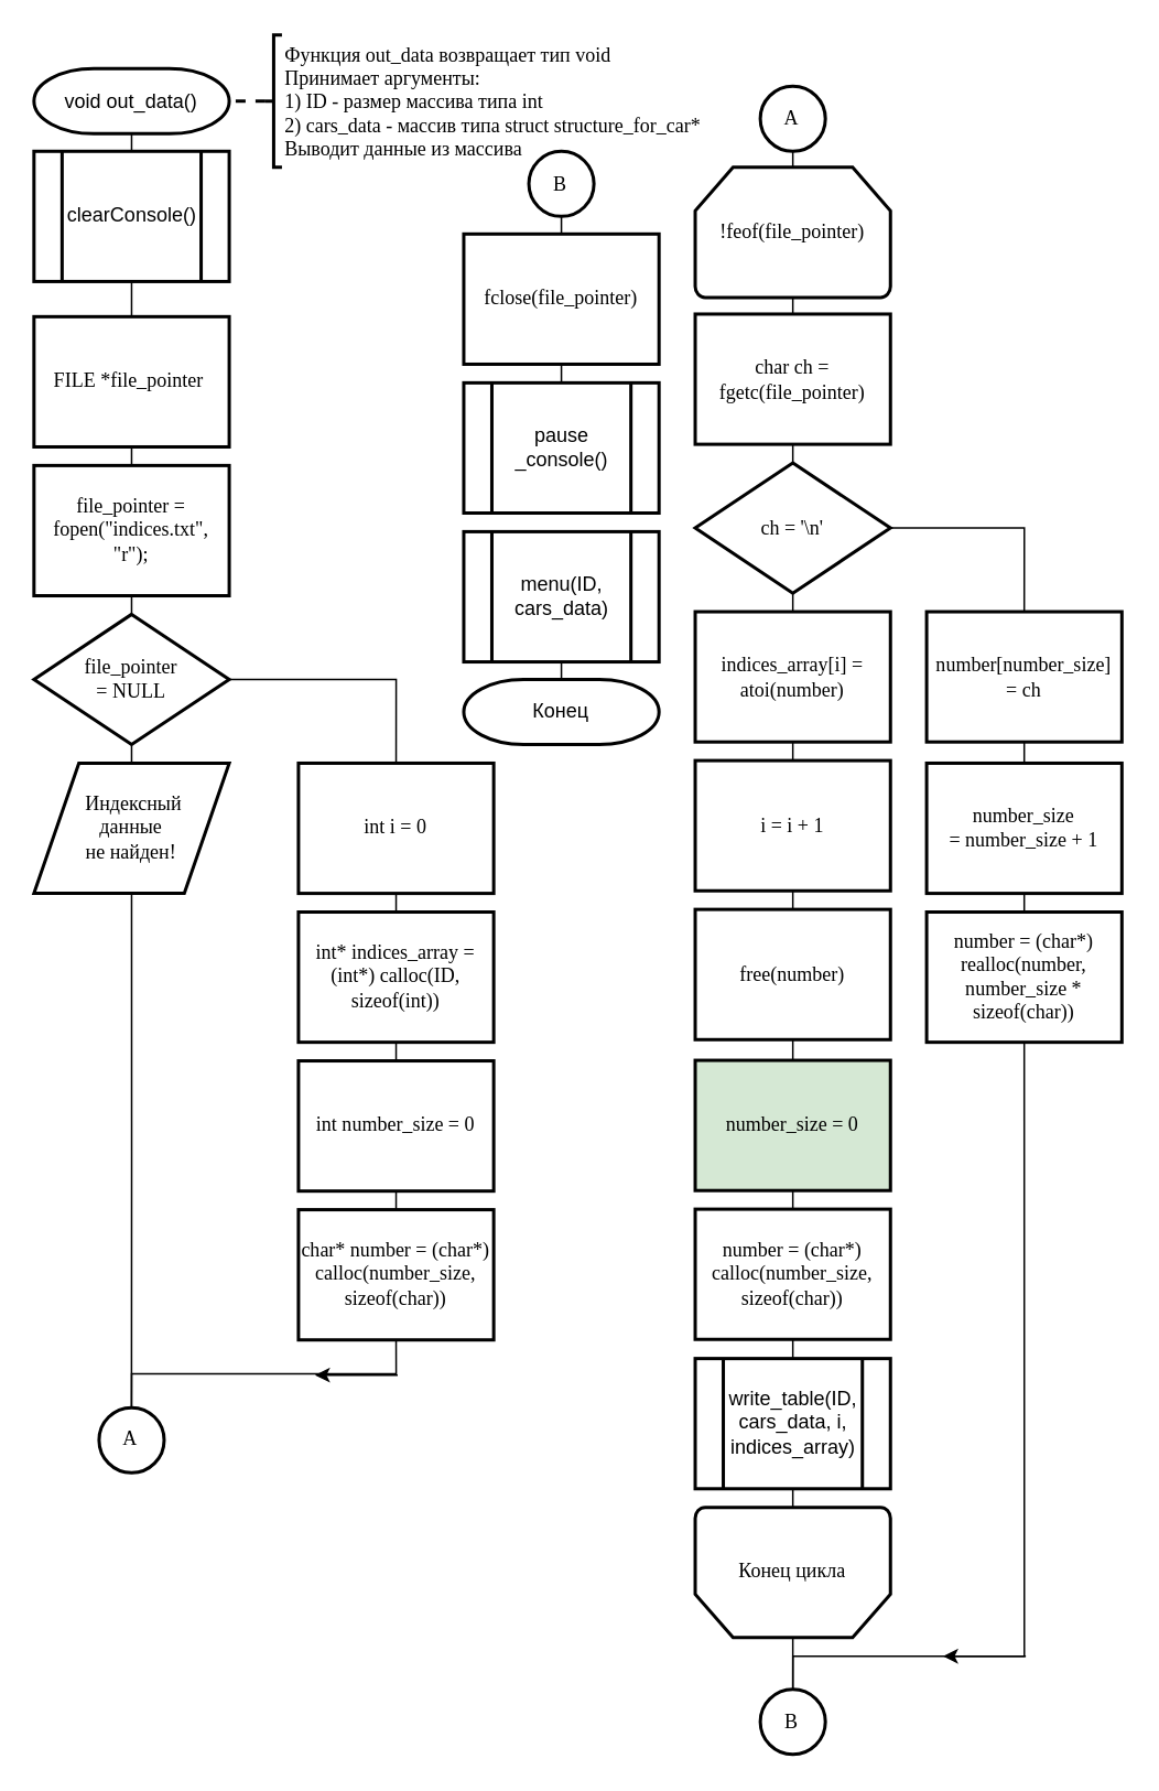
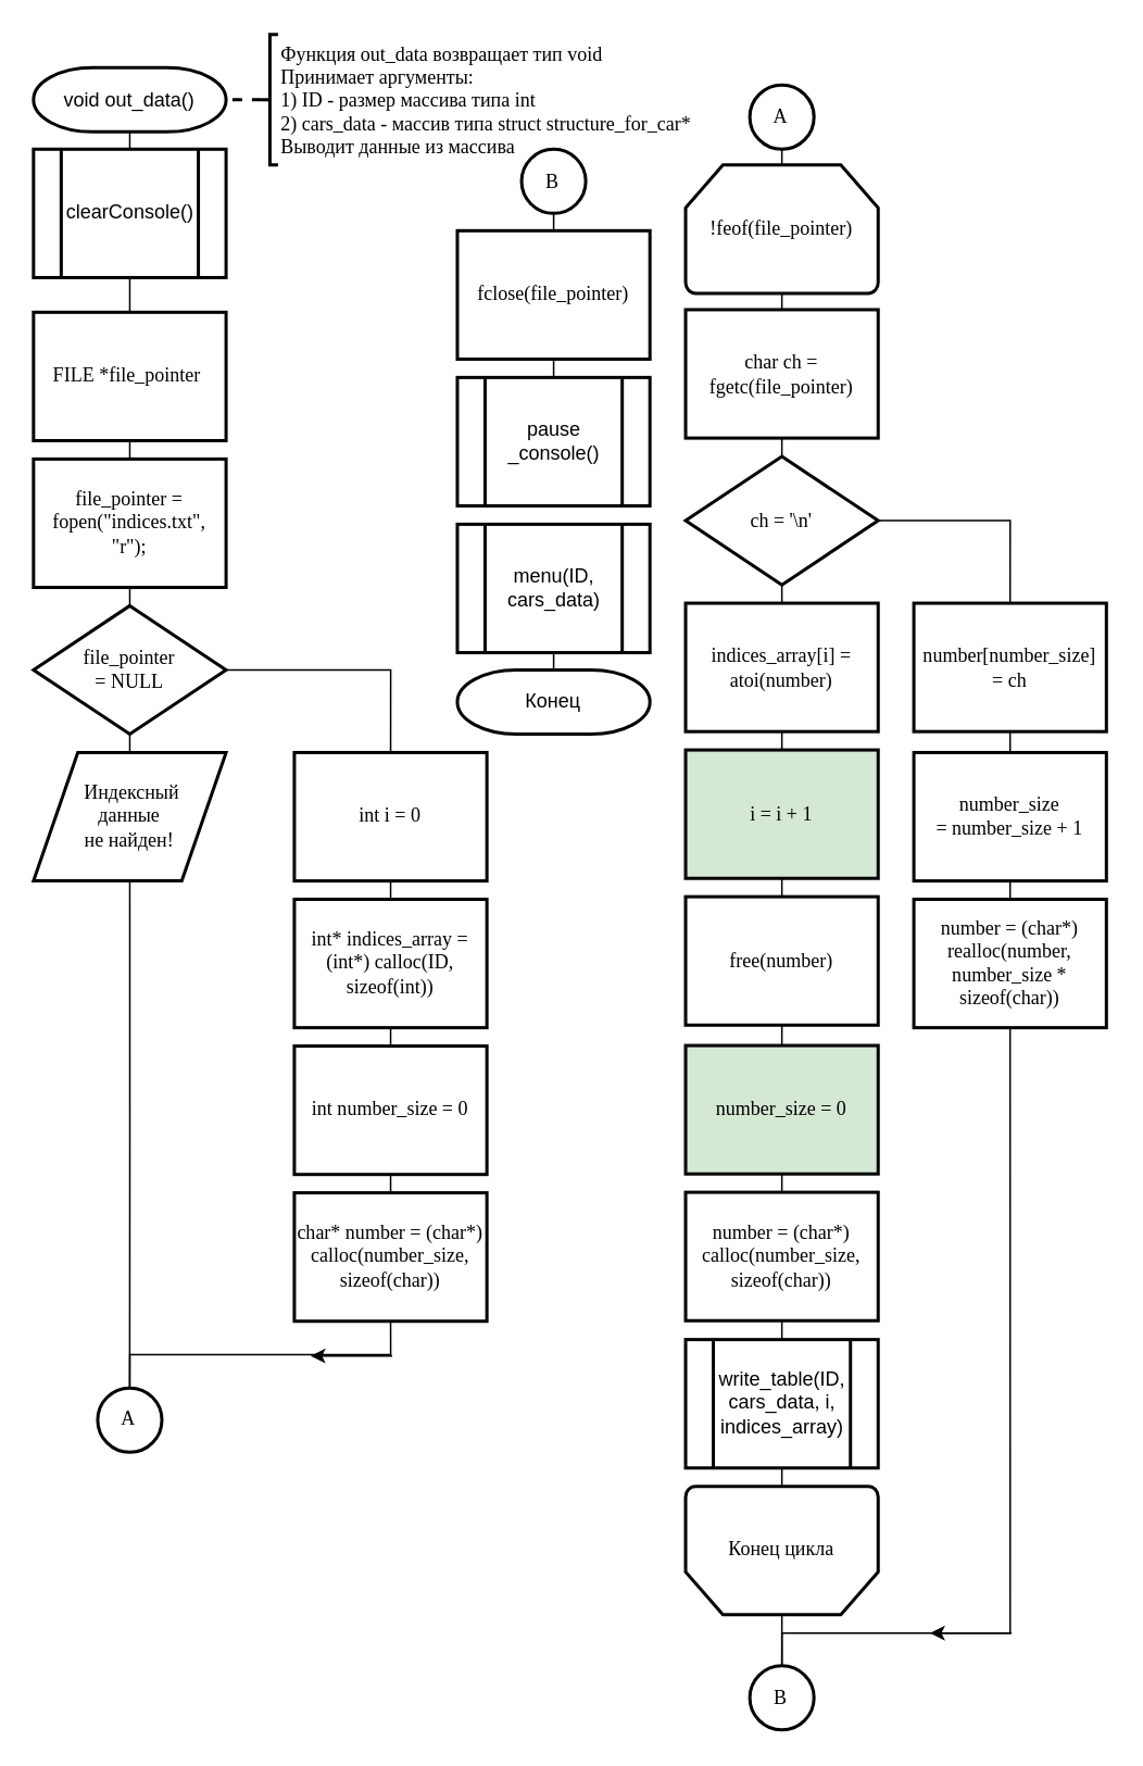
- <mxCell id="35" value="i = i + 1" style="rounded=0;whiteSpace=wrap;html=1;absoluteArcSize=1;arcSize=14;strokeWidth=2;fontFamily=Times New Roman;" vertex="1" parent="1"><mxGeometry x="420" y="459.42" width="118.11" height="78.74" as="geometry" /></mxCell>
+ <mxCell id="35" value="i = i + 1" style="rounded=0;whiteSpace=wrap;html=1;absoluteArcSize=1;arcSize=14;strokeWidth=2;fontFamily=Times New Roman;fillColor=#d5e8d4;" vertex="1" parent="1"><mxGeometry x="420" y="459.42" width="118.11" height="78.74" as="geometry" /></mxCell>
